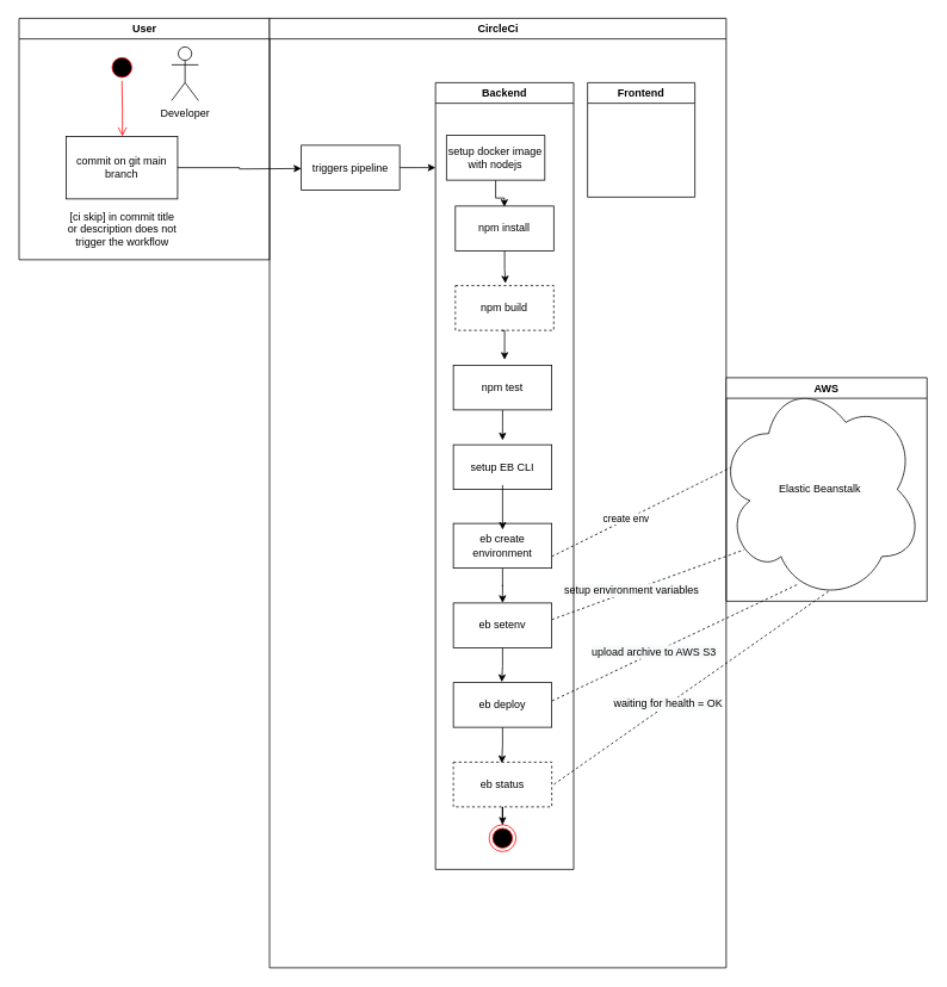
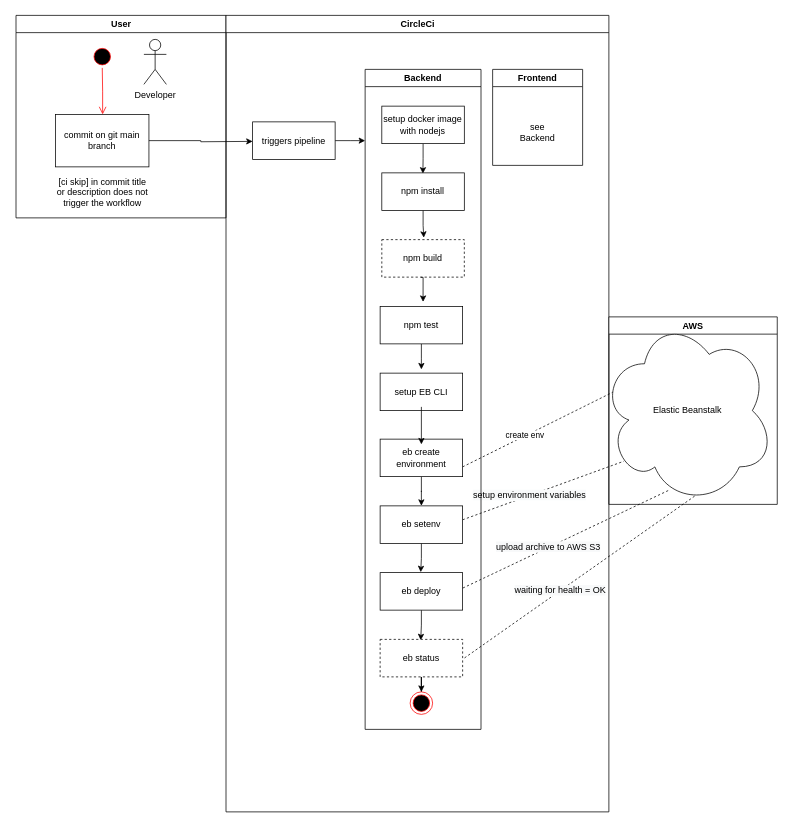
- <mxCell id="25" value="setup docker image with nodejs" style="whiteSpace=wrap;" vertex="1" parent="23"><mxGeometry x="12.25" y="59" width="110" height="50" as="geometry" /></mxCell>
+ <mxCell id="25" value="setup docker image with nodejs" style="whiteSpace=wrap;" vertex="1" parent="23"><mxGeometry x="22.25" y="49" width="110" height="50" as="geometry" /></mxCell>
+ <mxCell id="19" value="see Backend" style="text;html=1;strokeColor=none;fillColor=none;align=center;verticalAlign=middle;whiteSpace=wrap;rounded=0;" vertex="1" parent="18"><mxGeometry x="30" y="69" width="60" height="30" as="geometry" /></mxCell>
